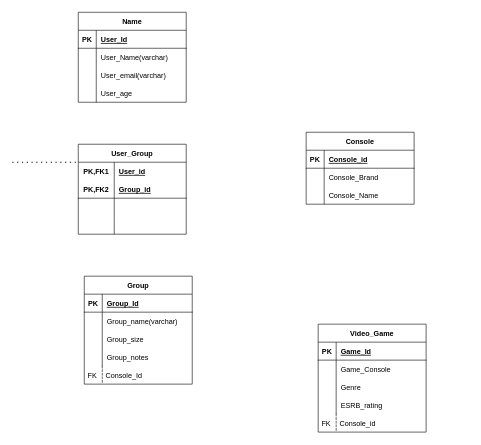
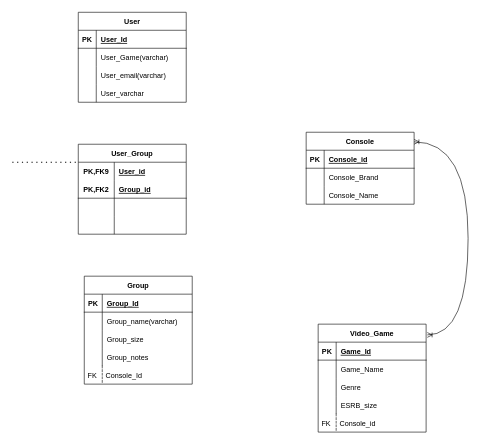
- <mxCell id="15" value="Name" style="shape=table;startSize=30;container=1;collapsible=1;childLayout=tableLayout;fixedRows=1;rowLines=0;fontStyle=1;align=center;resizeLast=1;" vertex="1" parent="1"><mxGeometry x="130" y="20" width="180" height="150" as="geometry" /></mxCell>
+ <mxCell id="15" value="User" style="shape=table;startSize=30;container=1;collapsible=1;childLayout=tableLayout;fixedRows=1;rowLines=0;fontStyle=1;align=center;resizeLast=1;" vertex="1" parent="1"><mxGeometry x="130" y="20" width="180" height="150" as="geometry" /></mxCell>
- <mxCell id="21" value="User_Name(varchar)" style="shape=partialRectangle;connectable=0;fillColor=none;top=0;left=0;bottom=0;right=0;align=left;spacingLeft=6;overflow=hidden;" vertex="1" parent="19"><mxGeometry x="30" width="150" height="30" as="geometry"><mxRectangle width="150" height="30" as="alternateBounds" /></mxGeometry></mxCell>
+ <mxCell id="21" value="User_Game(varchar)" style="shape=partialRectangle;connectable=0;fillColor=none;top=0;left=0;bottom=0;right=0;align=left;spacingLeft=6;overflow=hidden;" vertex="1" parent="19"><mxGeometry x="30" width="150" height="30" as="geometry"><mxRectangle width="150" height="30" as="alternateBounds" /></mxGeometry></mxCell>
- <mxCell id="27" value="User_age" style="shape=partialRectangle;connectable=0;fillColor=none;top=0;left=0;bottom=0;right=0;align=left;spacingLeft=6;overflow=hidden;" vertex="1" parent="25"><mxGeometry x="30" width="150" height="30" as="geometry"><mxRectangle width="150" height="30" as="alternateBounds" /></mxGeometry></mxCell>
+ <mxCell id="27" value="User_varchar" style="shape=partialRectangle;connectable=0;fillColor=none;top=0;left=0;bottom=0;right=0;align=left;spacingLeft=6;overflow=hidden;" vertex="1" parent="25"><mxGeometry x="30" width="150" height="30" as="geometry"><mxRectangle width="150" height="30" as="alternateBounds" /></mxGeometry></mxCell>
- <mxCell id="30" value="PK,FK1" style="shape=partialRectangle;connectable=0;fillColor=none;top=0;left=0;bottom=0;right=0;fontStyle=1;overflow=hidden;" vertex="1" parent="29"><mxGeometry width="60" height="30" as="geometry"><mxRectangle width="60" height="30" as="alternateBounds" /></mxGeometry></mxCell>
+ <mxCell id="30" value="PK,FK9" style="shape=partialRectangle;connectable=0;fillColor=none;top=0;left=0;bottom=0;right=0;fontStyle=1;overflow=hidden;" vertex="1" parent="29"><mxGeometry width="60" height="30" as="geometry"><mxRectangle width="60" height="30" as="alternateBounds" /></mxGeometry></mxCell>
+ <mxCell id="69" value="" style="edgeStyle=orthogonalEdgeStyle;fontSize=12;html=1;endArrow=ERoneToMany;startArrow=ERoneToMany;rounded=0;curved=1;entryX=1;entryY=0.133;entryDx=0;entryDy=0;entryPerimeter=0;exitX=1.011;exitY=0.1;exitDx=0;exitDy=0;exitPerimeter=0;" edge="1" parent="1" source="42" target="57"><mxGeometry width="100" height="100" relative="1" as="geometry"><mxPoint x="780" y="490" as="sourcePoint" /><mxPoint x="820" y="380" as="targetPoint" /><Array as="points"><mxPoint x="780" y="558" /><mxPoint x="780" y="236" /></Array></mxGeometry></mxCell>
- <mxCell id="48" value="Game_Console" style="shape=partialRectangle;connectable=0;fillColor=none;top=0;left=0;bottom=0;right=0;align=left;spacingLeft=6;overflow=hidden;" vertex="1" parent="46"><mxGeometry x="30" width="150" height="30" as="geometry"><mxRectangle width="150" height="30" as="alternateBounds" /></mxGeometry></mxCell>
+ <mxCell id="48" value="Game_Name" style="shape=partialRectangle;connectable=0;fillColor=none;top=0;left=0;bottom=0;right=0;align=left;spacingLeft=6;overflow=hidden;" vertex="1" parent="46"><mxGeometry x="30" width="150" height="30" as="geometry"><mxRectangle width="150" height="30" as="alternateBounds" /></mxGeometry></mxCell>
- <mxCell id="54" value="ESRB_rating" style="shape=partialRectangle;connectable=0;fillColor=none;top=0;left=0;bottom=0;right=0;align=left;spacingLeft=6;overflow=hidden;" vertex="1" parent="52"><mxGeometry x="30" width="150" height="30" as="geometry"><mxRectangle width="150" height="30" as="alternateBounds" /></mxGeometry></mxCell>
+ <mxCell id="54" value="ESRB_size" style="shape=partialRectangle;connectable=0;fillColor=none;top=0;left=0;bottom=0;right=0;align=left;spacingLeft=6;overflow=hidden;" vertex="1" parent="52"><mxGeometry x="30" width="150" height="30" as="geometry"><mxRectangle width="150" height="30" as="alternateBounds" /></mxGeometry></mxCell>
